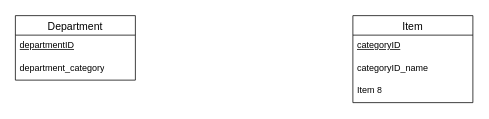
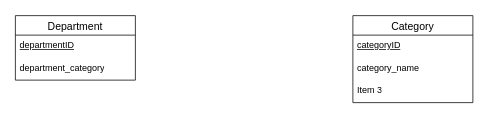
- <mxCell id="5" value="Item" style="swimlane;fontStyle=0;childLayout=stackLayout;horizontal=1;startSize=26;horizontalStack=0;resizeParent=1;resizeParentMax=0;resizeLast=0;collapsible=1;marginBottom=0;align=center;fontSize=14;" vertex="1" parent="1"><mxGeometry x="470" y="20" width="160" height="116" as="geometry" /></mxCell>
+ <mxCell id="5" value="Category" style="swimlane;fontStyle=0;childLayout=stackLayout;horizontal=1;startSize=26;horizontalStack=0;resizeParent=1;resizeParentMax=0;resizeLast=0;collapsible=1;marginBottom=0;align=center;fontSize=14;" vertex="1" parent="1"><mxGeometry x="470" y="20" width="160" height="116" as="geometry" /></mxCell>
- <mxCell id="7" value="categoryID_name" style="text;strokeColor=none;fillColor=none;spacingLeft=4;spacingRight=4;overflow=hidden;rotatable=0;points=[[0,0.5],[1,0.5]];portConstraint=eastwest;fontSize=12;whiteSpace=wrap;html=1;" vertex="1" parent="5"><mxGeometry y="56" width="160" height="30" as="geometry" /></mxCell>
+ <mxCell id="7" value="category_name" style="text;strokeColor=none;fillColor=none;spacingLeft=4;spacingRight=4;overflow=hidden;rotatable=0;points=[[0,0.5],[1,0.5]];portConstraint=eastwest;fontSize=12;whiteSpace=wrap;html=1;" vertex="1" parent="5"><mxGeometry y="56" width="160" height="30" as="geometry" /></mxCell>
- <mxCell id="8" value="Item 8" style="text;strokeColor=none;fillColor=none;spacingLeft=4;spacingRight=4;overflow=hidden;rotatable=0;points=[[0,0.5],[1,0.5]];portConstraint=eastwest;fontSize=12;whiteSpace=wrap;html=1;" vertex="1" parent="5"><mxGeometry y="86" width="160" height="30" as="geometry" /></mxCell>
+ <mxCell id="8" value="Item 3" style="text;strokeColor=none;fillColor=none;spacingLeft=4;spacingRight=4;overflow=hidden;rotatable=0;points=[[0,0.5],[1,0.5]];portConstraint=eastwest;fontSize=12;whiteSpace=wrap;html=1;" vertex="1" parent="5"><mxGeometry y="86" width="160" height="30" as="geometry" /></mxCell>
